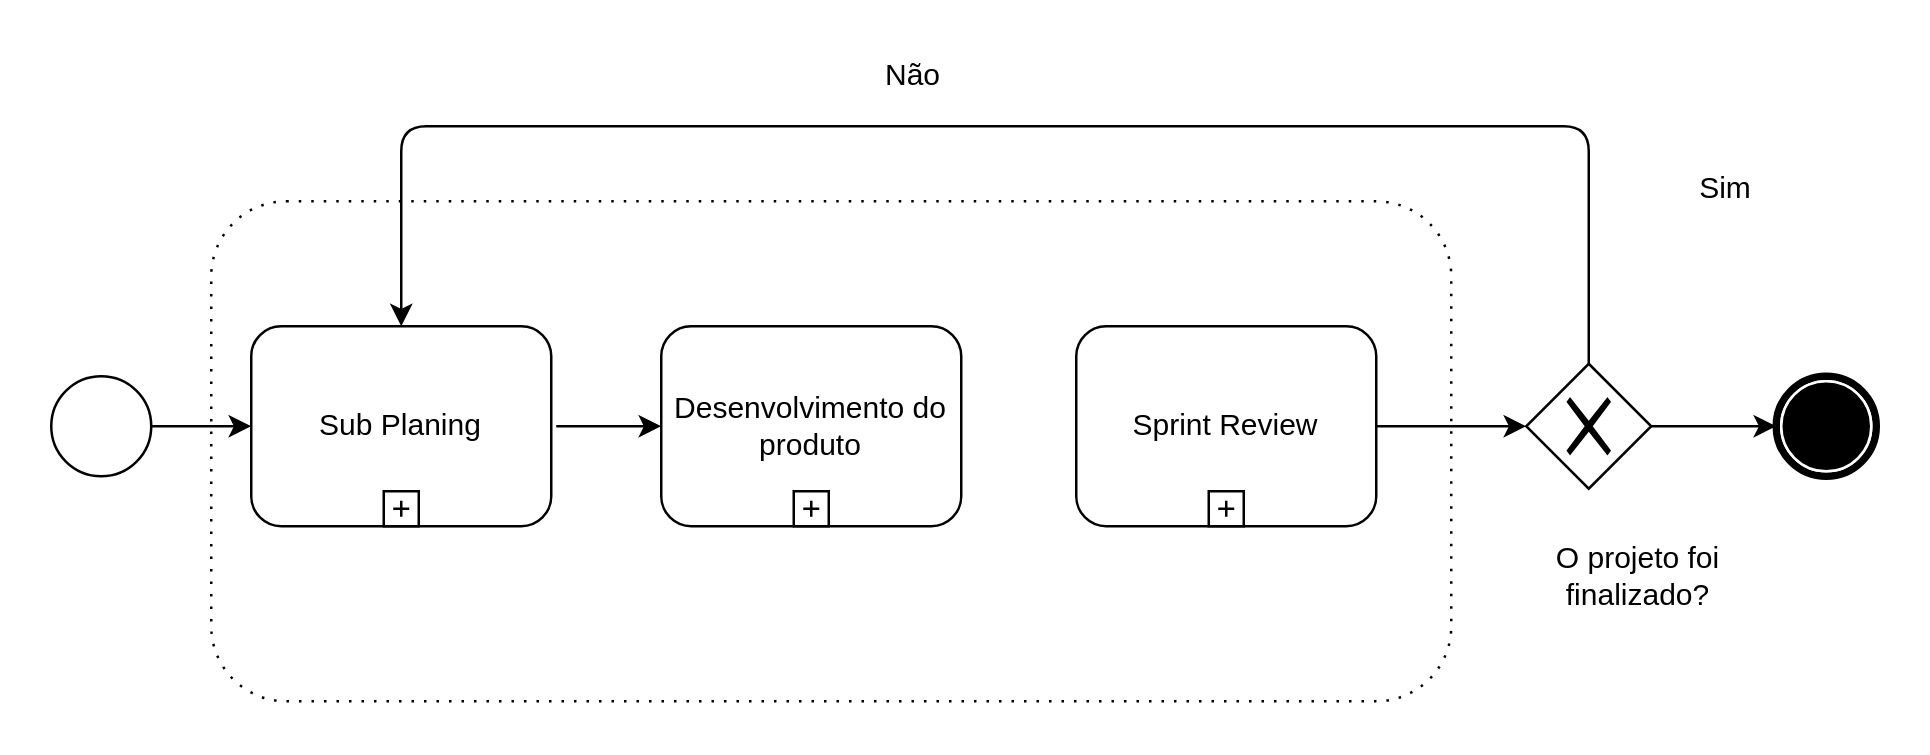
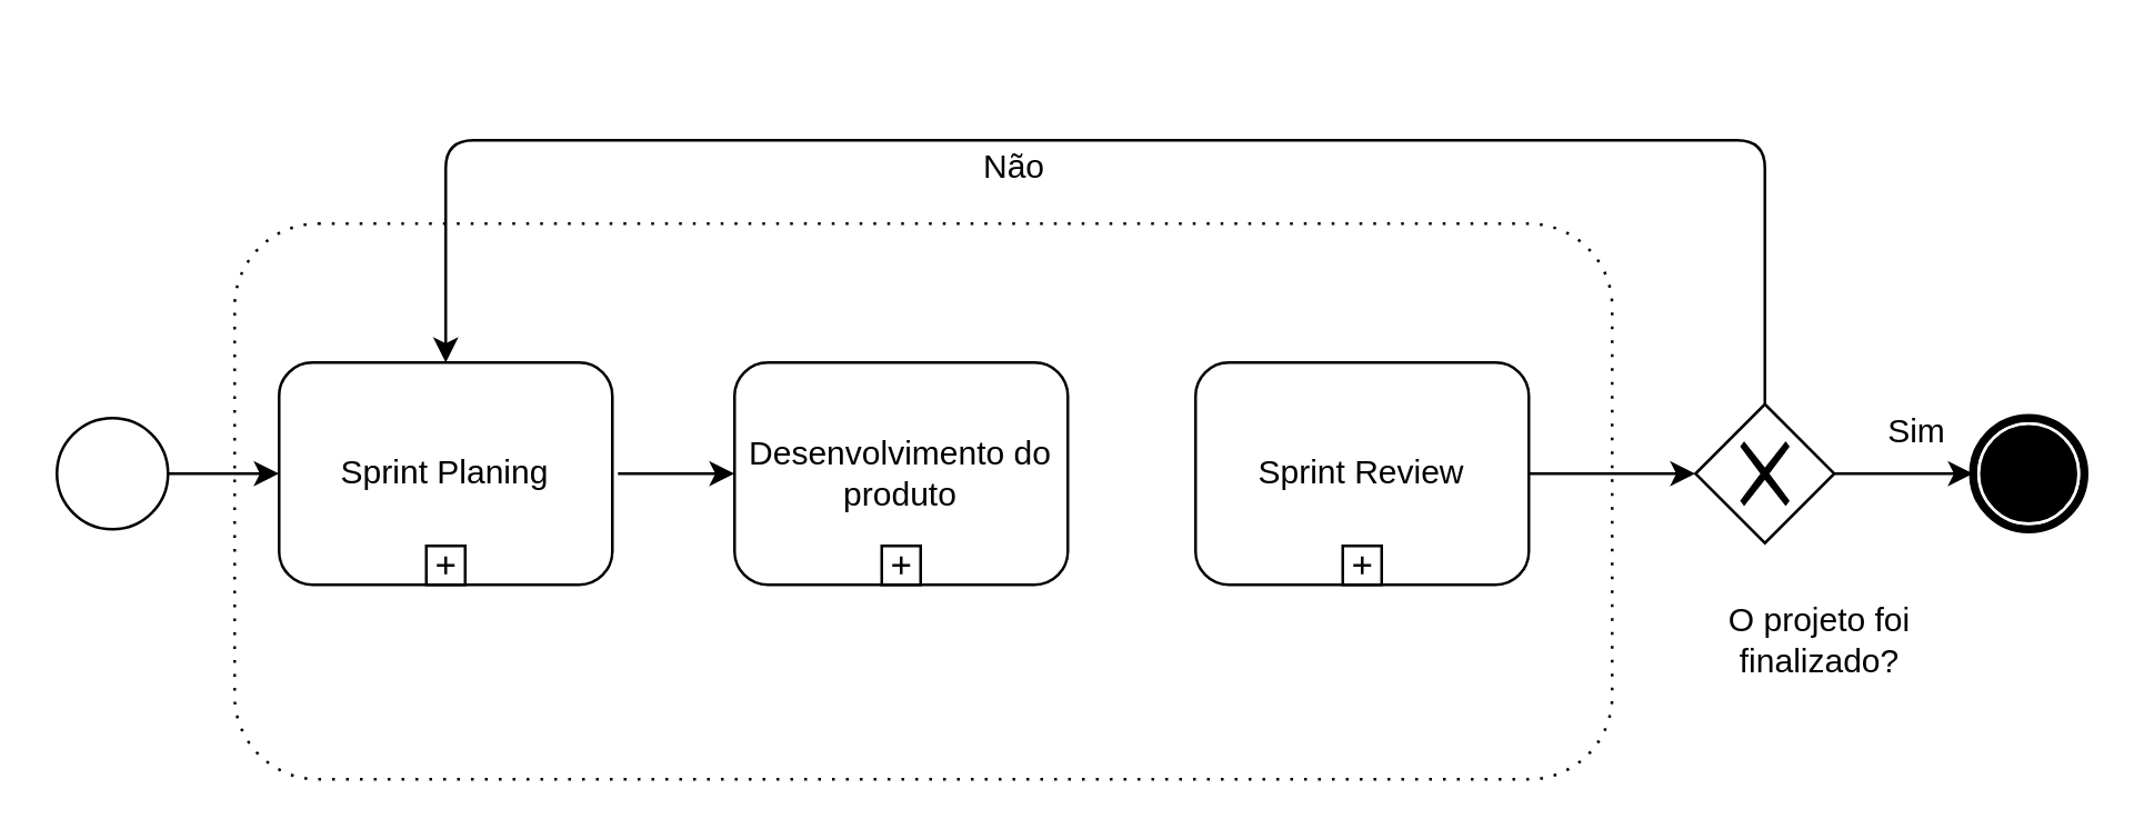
- <mxCell id="19" value="Não" style="text;html=1;strokeColor=none;fillColor=none;align=center;verticalAlign=middle;whiteSpace=wrap;rounded=0;" vertex="1" parent="1"><mxGeometry x="320" y="20" width="90" height="20" as="geometry" /></mxCell>
+ <mxCell id="19" value="Não" style="text;html=1;strokeColor=none;fillColor=none;align=center;verticalAlign=middle;whiteSpace=wrap;rounded=0;" vertex="1" parent="1"><mxGeometry x="320" y="50" width="90" height="20" as="geometry" /></mxCell>
- <mxCell id="18" value="Sim" style="text;html=1;strokeColor=none;fillColor=none;align=center;verticalAlign=middle;whiteSpace=wrap;rounded=0;" vertex="1" parent="1"><mxGeometry x="670" y="65" width="40" height="20" as="geometry" /></mxCell>
+ <mxCell id="18" value="Sim" style="text;html=1;strokeColor=none;fillColor=none;align=center;verticalAlign=middle;whiteSpace=wrap;rounded=0;" vertex="1" parent="1"><mxGeometry x="670" y="145" width="40" height="20" as="geometry" /></mxCell>
- <mxCell id="5" value="Sub Planing" style="html=1;whiteSpace=wrap;rounded=1;dropTarget=0;" vertex="1" parent="1"><mxGeometry x="100" y="130" width="120" height="80" as="geometry" /></mxCell>
+ <mxCell id="5" value="Sprint Planing" style="html=1;whiteSpace=wrap;rounded=1;dropTarget=0;" vertex="1" parent="1"><mxGeometry x="100" y="130" width="120" height="80" as="geometry" /></mxCell>
